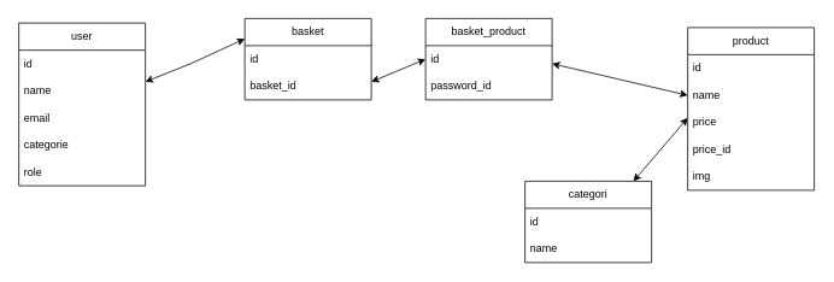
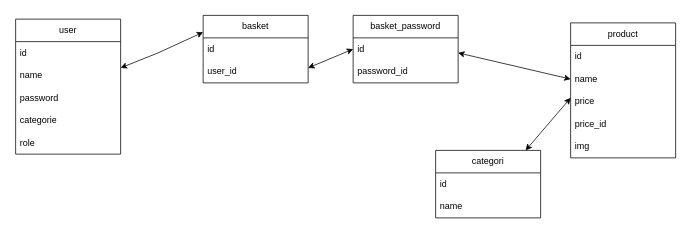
- <mxCell id="22" value="basket_product" style="swimlane;fontStyle=0;childLayout=stackLayout;horizontal=1;startSize=30;horizontalStack=0;resizeParent=1;resizeParentMax=0;resizeLast=0;collapsible=1;marginBottom=0;whiteSpace=wrap;html=1;" vertex="1" parent="1"><mxGeometry x="470" y="20" width="140" height="90" as="geometry" /></mxCell>
+ <mxCell id="22" value="basket_password" style="swimlane;fontStyle=0;childLayout=stackLayout;horizontal=1;startSize=30;horizontalStack=0;resizeParent=1;resizeParentMax=0;resizeLast=0;collapsible=1;marginBottom=0;whiteSpace=wrap;html=1;" vertex="1" parent="1"><mxGeometry x="470" y="20" width="140" height="90" as="geometry" /></mxCell>
- <mxCell id="10" value="basket_id" style="text;strokeColor=none;fillColor=none;align=left;verticalAlign=middle;spacingLeft=4;spacingRight=4;overflow=hidden;points=[[0,0.5],[1,0.5]];portConstraint=eastwest;rotatable=0;whiteSpace=wrap;html=1;" vertex="1" parent="8"><mxGeometry y="60" width="140" height="30" as="geometry" /></mxCell>
+ <mxCell id="10" value="user_id" style="text;strokeColor=none;fillColor=none;align=left;verticalAlign=middle;spacingLeft=4;spacingRight=4;overflow=hidden;points=[[0,0.5],[1,0.5]];portConstraint=eastwest;rotatable=0;whiteSpace=wrap;html=1;" vertex="1" parent="8"><mxGeometry y="60" width="140" height="30" as="geometry" /></mxCell>
- <mxCell id="5" value="email" style="text;strokeColor=none;fillColor=none;align=left;verticalAlign=middle;spacingLeft=4;spacingRight=4;overflow=hidden;points=[[0,0.5],[1,0.5]];portConstraint=eastwest;rotatable=0;whiteSpace=wrap;html=1;" vertex="1" parent="2"><mxGeometry y="90" width="140" height="30" as="geometry" /></mxCell>
+ <mxCell id="5" value="password" style="text;strokeColor=none;fillColor=none;align=left;verticalAlign=middle;spacingLeft=4;spacingRight=4;overflow=hidden;points=[[0,0.5],[1,0.5]];portConstraint=eastwest;rotatable=0;whiteSpace=wrap;html=1;" vertex="1" parent="2"><mxGeometry y="90" width="140" height="30" as="geometry" /></mxCell>
